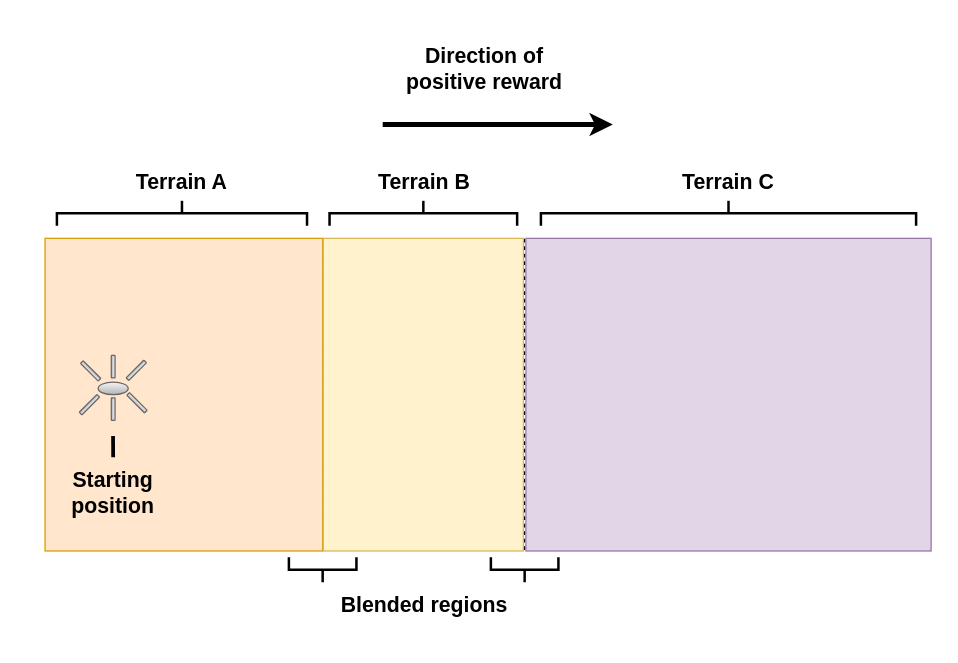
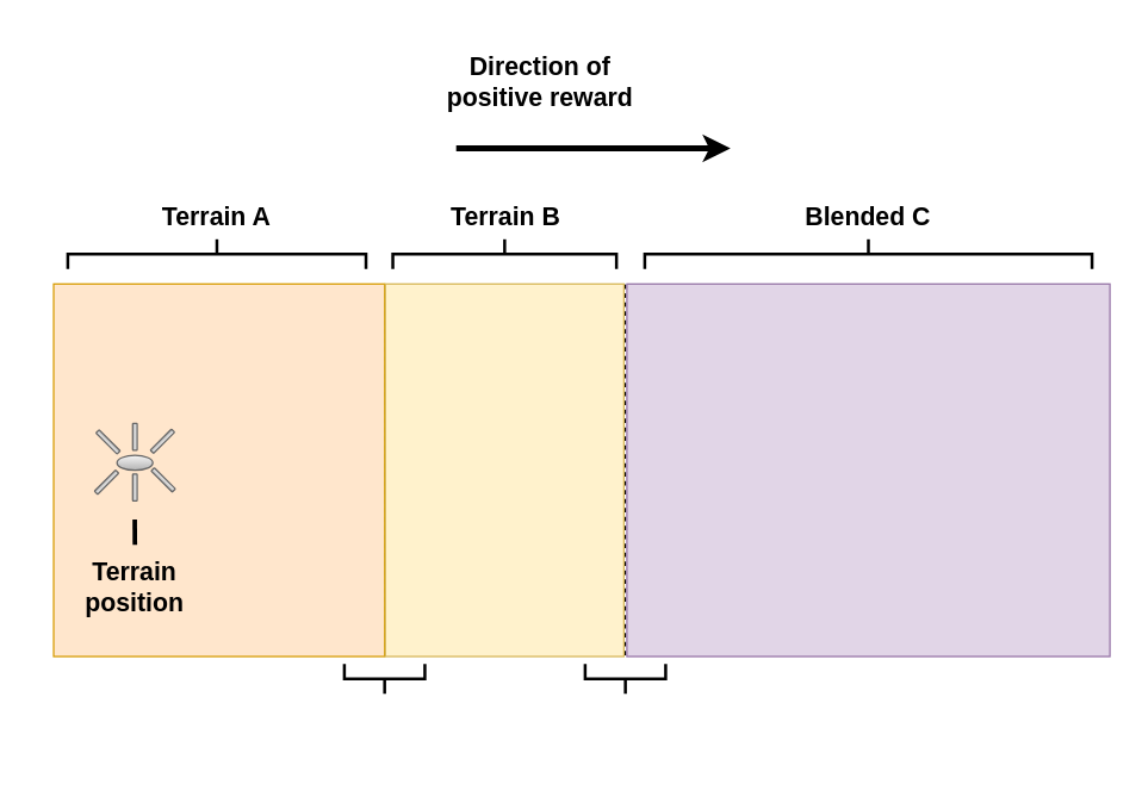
- <mxCell id="17" value="&lt;span style=&quot;font-size: 17px&quot;&gt;&lt;b&gt;Direction of positive reward&lt;/b&gt;&lt;/span&gt;" style="text;html=1;strokeColor=none;fillColor=none;align=center;verticalAlign=middle;whiteSpace=wrap;rounded=0;" vertex="1" parent="1"><mxGeometry x="316.5" y="31" width="140" height="48" as="geometry" /></mxCell>
+ <mxCell id="17" value="&lt;span style=&quot;font-size: 17px&quot;&gt;&lt;b&gt;Direction of positive reward&lt;/b&gt;&lt;/span&gt;" style="text;html=1;strokeColor=none;fillColor=none;align=center;verticalAlign=middle;whiteSpace=wrap;rounded=0;" vertex="1" parent="1"><mxGeometry x="291.5" y="31" width="140" height="48" as="geometry" /></mxCell>
- <mxCell id="15" value="&lt;span style=&quot;font-size: 17px&quot;&gt;&lt;b&gt;Terrain C&lt;/b&gt;&lt;/span&gt;" style="text;html=1;strokeColor=none;fillColor=none;align=center;verticalAlign=middle;whiteSpace=wrap;rounded=0;" vertex="1" parent="1"><mxGeometry x="512" y="122" width="140" height="48" as="geometry" /></mxCell>
+ <mxCell id="15" value="&lt;span style=&quot;font-size: 17px&quot;&gt;&lt;b&gt;Blended C&lt;/b&gt;&lt;/span&gt;" style="text;html=1;strokeColor=none;fillColor=none;align=center;verticalAlign=middle;whiteSpace=wrap;rounded=0;" vertex="1" parent="1"><mxGeometry x="512" y="122" width="140" height="48" as="geometry" /></mxCell>
- <mxCell id="25" value="&lt;span style=&quot;font-size: 17px&quot;&gt;&lt;b&gt;Starting&lt;br&gt;position&lt;br&gt;&lt;/b&gt;&lt;/span&gt;" style="text;html=1;strokeColor=none;fillColor=none;align=center;verticalAlign=middle;whiteSpace=wrap;rounded=0;" vertex="1" parent="1"><mxGeometry x="20" y="370" width="140" height="48" as="geometry" /></mxCell>
+ <mxCell id="25" value="&lt;span style=&quot;font-size: 17px&quot;&gt;&lt;b&gt;Terrain&lt;br&gt;position&lt;br&gt;&lt;/b&gt;&lt;/span&gt;" style="text;html=1;strokeColor=none;fillColor=none;align=center;verticalAlign=middle;whiteSpace=wrap;rounded=0;" vertex="1" parent="1"><mxGeometry x="20" y="370" width="140" height="48" as="geometry" /></mxCell>
- <mxCell id="9" value="&lt;span style=&quot;font-size: 17px&quot;&gt;&lt;b&gt;Blended regions&lt;/b&gt;&lt;/span&gt;" style="text;html=1;strokeColor=none;fillColor=none;align=center;verticalAlign=middle;whiteSpace=wrap;rounded=0;" vertex="1" parent="1"><mxGeometry x="269" y="459.5" width="140" height="48" as="geometry" /></mxCell>
